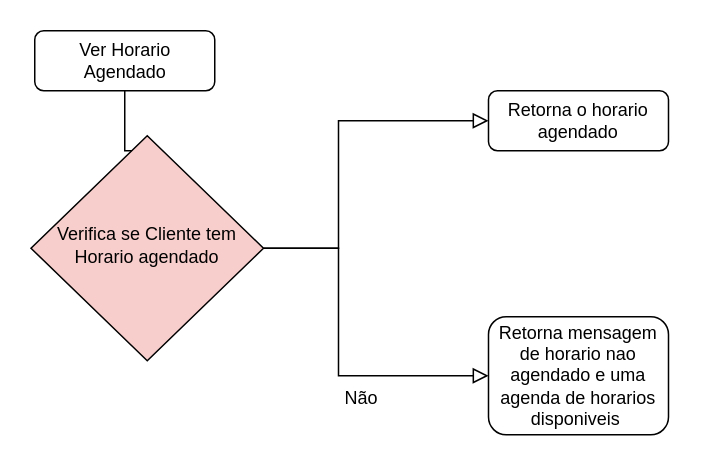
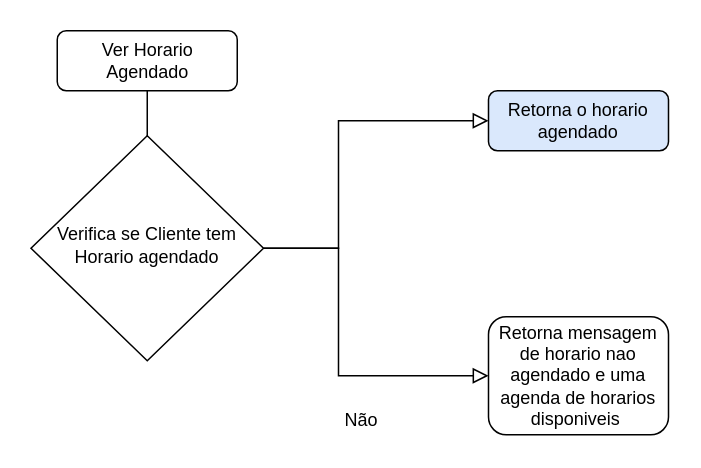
- <mxCell id="3" value="Ver Horario Agendado" style="rounded=1;whiteSpace=wrap;html=1;fontSize=12;glass=0;strokeWidth=1;shadow=0;" vertex="1" parent="1"><mxGeometry x="22.5" y="20" width="120" height="40" as="geometry" /></mxCell>
+ <mxCell id="3" value="Ver Horario Agendado" style="rounded=1;whiteSpace=wrap;html=1;fontSize=12;glass=0;strokeWidth=1;shadow=0;" vertex="1" parent="1"><mxGeometry x="37.5" y="20" width="120" height="40" as="geometry" /></mxCell>
- <mxCell id="8" value="Retorna o horario agendado" style="rounded=1;whiteSpace=wrap;html=1;fontSize=12;glass=0;strokeWidth=1;shadow=0;" vertex="1" parent="1"><mxGeometry x="325" y="60" width="120" height="40" as="geometry" /></mxCell>
+ <mxCell id="8" value="Retorna o horario agendado" style="rounded=1;whiteSpace=wrap;html=1;fontSize=12;glass=0;strokeWidth=1;shadow=0;fillColor=#dae8fc;" vertex="1" parent="1"><mxGeometry x="325" y="60" width="120" height="40" as="geometry" /></mxCell>
- <mxCell id="4" value="Verifica se Cliente tem Horario agendado" style="rhombus;whiteSpace=wrap;html=1;shadow=0;fontFamily=Helvetica;fontSize=12;align=center;strokeWidth=1;spacing=6;spacingTop=-4;fillColor=#f8cecc;" vertex="1" parent="1"><mxGeometry x="20" y="90" width="155" height="150" as="geometry" /></mxCell>
+ <mxCell id="4" value="Verifica se Cliente tem Horario agendado" style="rhombus;whiteSpace=wrap;html=1;shadow=0;fontFamily=Helvetica;fontSize=12;align=center;strokeWidth=1;spacing=6;spacingTop=-4;" vertex="1" parent="1"><mxGeometry x="20" y="90" width="155" height="150" as="geometry" /></mxCell>
- <mxCell id="9" value="Não" style="text;html=1;align=center;verticalAlign=middle;resizable=0;points=[];autosize=1;strokeColor=none;fillColor=none;" vertex="1" parent="1"><mxGeometry x="215" y="250" width="50" height="30" as="geometry" /></mxCell>
+ <mxCell id="9" value="Não" style="text;html=1;align=center;verticalAlign=middle;resizable=0;points=[];autosize=1;strokeColor=none;fillColor=none;" vertex="1" parent="1"><mxGeometry x="215" y="265" width="50" height="30" as="geometry" /></mxCell>
